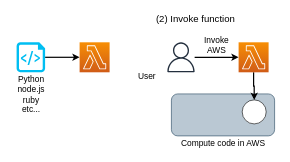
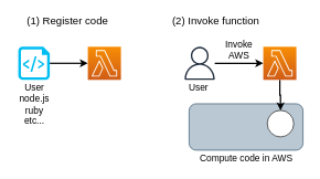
+ <mxCell id="5" value="(1) Register code" style="text;html=1;align=center;verticalAlign=middle;resizable=0;points=[];autosize=1;fontSize=16;" vertex="1" parent="1"><mxGeometry x="31" y="20" width="140" height="20" as="geometry" /></mxCell>
- <mxCell id="14" value="User" style="text;html=1;align=center;verticalAlign=middle;resizable=0;points=[];autosize=1;fontSize=14;" vertex="1" parent="1"><mxGeometry x="219" y="116" width="50" height="20" as="geometry" /></mxCell>
+ <mxCell id="14" value="User" style="text;html=1;align=center;verticalAlign=middle;resizable=0;points=[];autosize=1;fontSize=14;" vertex="1" parent="1"><mxGeometry x="274" y="121" width="50" height="20" as="geometry" /></mxCell>
- <mxCell id="7" value="Python&lt;br style=&quot;font-size: 14px;&quot;&gt;node.js&lt;br style=&quot;font-size: 14px;&quot;&gt;ruby&lt;br style=&quot;font-size: 14px;&quot;&gt;etc..." style="text;html=1;align=center;verticalAlign=middle;resizable=0;points=[];autosize=1;fontSize=14;" vertex="1" parent="1"><mxGeometry x="20.75" y="122" width="60" height="70" as="geometry" /></mxCell>
+ <mxCell id="7" value="User&lt;br style=&quot;font-size: 14px;&quot;&gt;node.js&lt;br style=&quot;font-size: 14px;&quot;&gt;ruby&lt;br style=&quot;font-size: 14px;&quot;&gt;etc..." style="text;html=1;align=center;verticalAlign=middle;resizable=0;points=[];autosize=1;fontSize=14;" vertex="1" parent="1"><mxGeometry x="20.75" y="122" width="60" height="70" as="geometry" /></mxCell>
